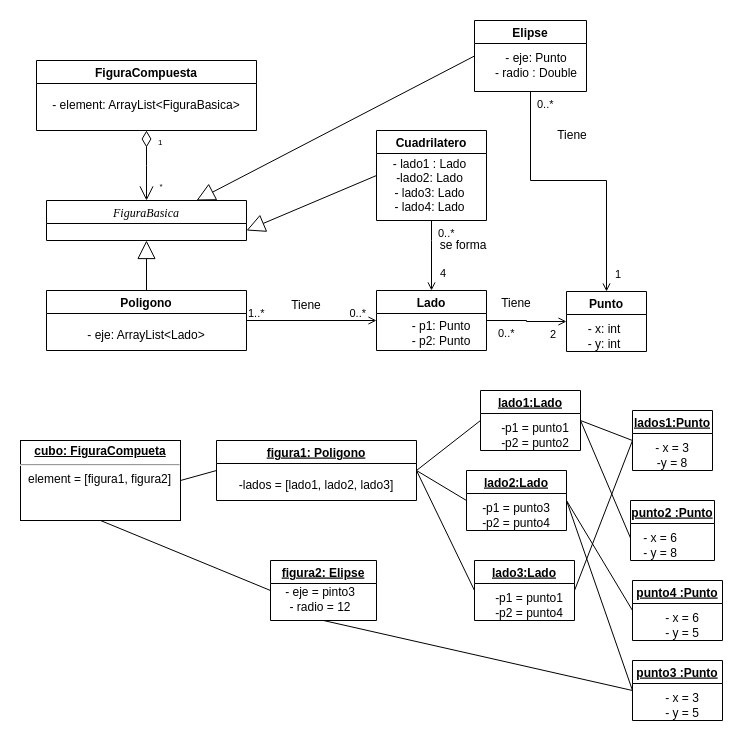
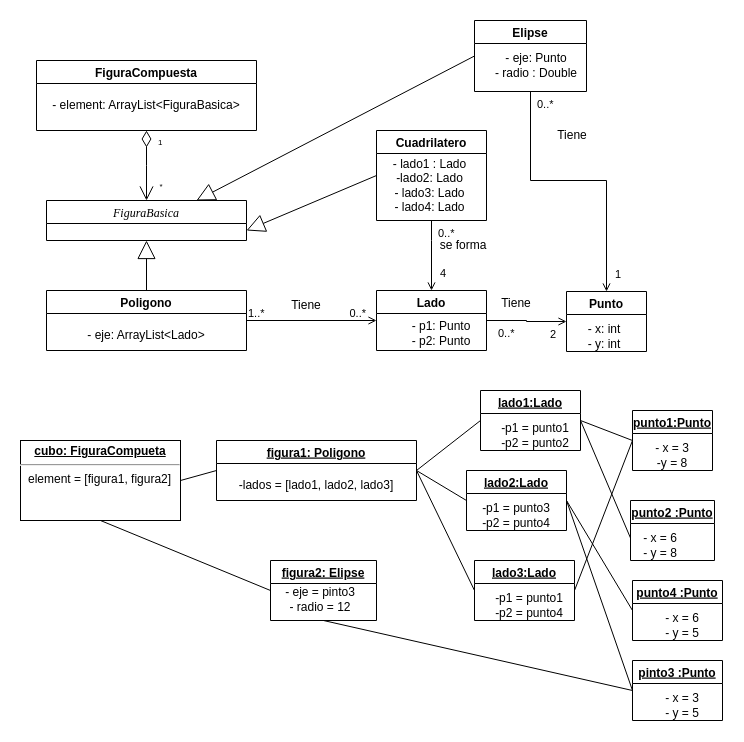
- <mxCell id="45" value="lados1:Punto" style="swimlane;fontStyle=5" vertex="1" parent="1"><mxGeometry x="632" y="410" width="80" height="60" as="geometry"><mxRectangle x="120" y="280" width="80" height="23" as="alternateBounds" /></mxGeometry></mxCell>
+ <mxCell id="45" value="punto1:Punto" style="swimlane;fontStyle=5" vertex="1" parent="1"><mxGeometry x="632" y="410" width="80" height="60" as="geometry"><mxRectangle x="120" y="280" width="80" height="23" as="alternateBounds" /></mxGeometry></mxCell>
- <mxCell id="50" value="punto3 :Punto" style="swimlane;fontStyle=5" vertex="1" parent="1"><mxGeometry x="632" y="660" width="90" height="60" as="geometry"><mxRectangle x="120" y="280" width="80" height="23" as="alternateBounds" /></mxGeometry></mxCell>
+ <mxCell id="50" value="pinto3 :Punto" style="swimlane;fontStyle=5" vertex="1" parent="1"><mxGeometry x="632" y="660" width="90" height="60" as="geometry"><mxRectangle x="120" y="280" width="80" height="23" as="alternateBounds" /></mxGeometry></mxCell>
